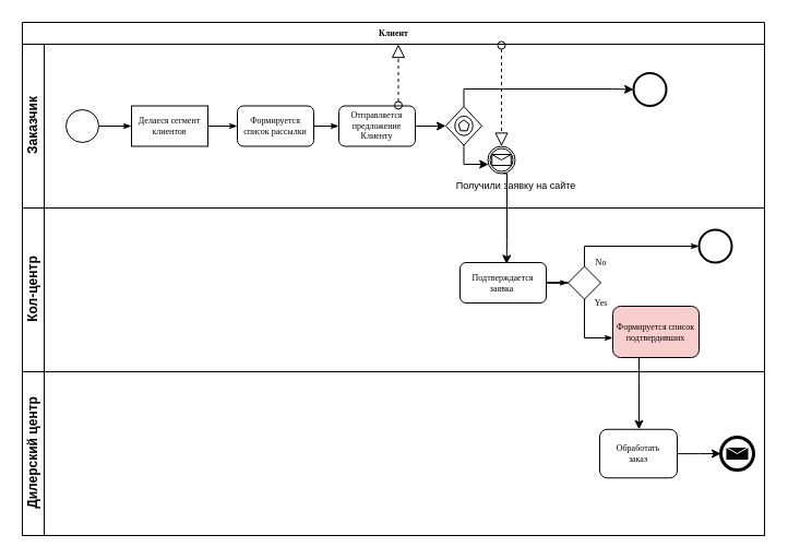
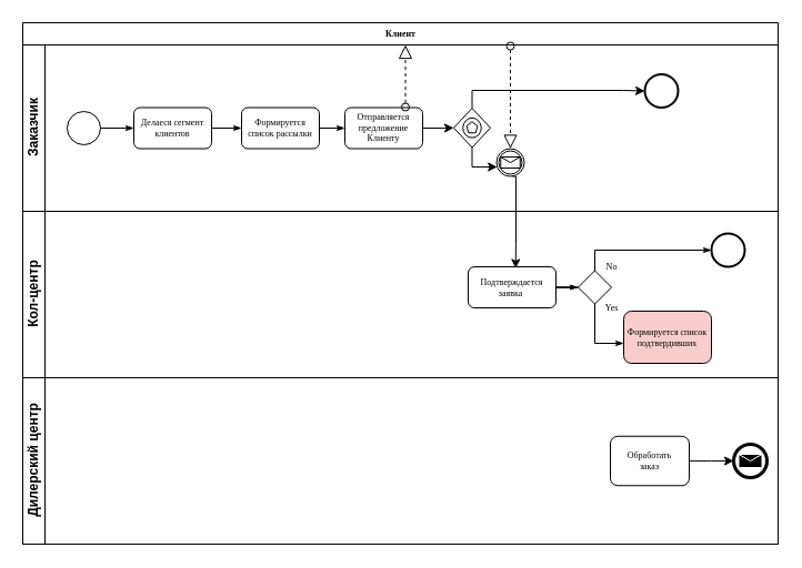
- <mxCell id="6" value="Делаеся сегмент клиентов" style="whiteSpace=wrap;html=1;shadow=0;labelBackgroundColor=none;strokeWidth=1;fontFamily=Verdana;fontSize=8;align=center;rounded=0;" parent="3" vertex="1"><mxGeometry x="100" y="56.5" width="70" height="37" as="geometry" /></mxCell>
+ <mxCell id="6" value="Делаеся сегмент клиентов" style="rounded=1;whiteSpace=wrap;html=1;shadow=0;labelBackgroundColor=none;strokeWidth=1;fontFamily=Verdana;fontSize=8;align=center;" parent="3" vertex="1"><mxGeometry x="100" y="56.5" width="70" height="37" as="geometry" /></mxCell>
- <mxCell id="19" value="&lt;font style=&quot;font-size: 9px&quot;&gt;Получили заявку на сайте&lt;br&gt;&lt;/font&gt;" style="text;html=1;align=center;verticalAlign=middle;resizable=0;points=[];autosize=1;" vertex="1" parent="3"><mxGeometry x="392" y="118.5" width="120" height="20" as="geometry" /></mxCell>
- <mxCell id="33" value="" style="edgeStyle=orthogonalEdgeStyle;rounded=0;orthogonalLoop=1;jettySize=auto;html=1;" edge="1" parent="2" source="26" target="30"><mxGeometry relative="1" as="geometry"><Array as="points"><mxPoint x="565" y="330" /><mxPoint x="565" y="330" /></Array></mxGeometry></mxCell>
